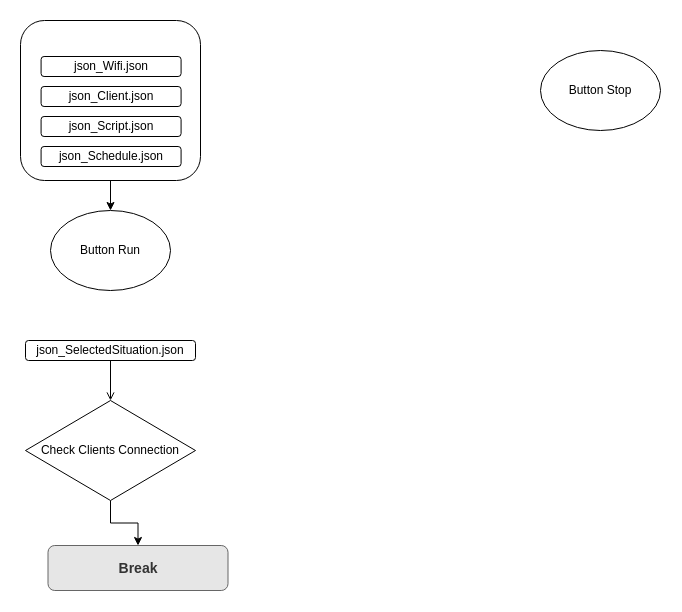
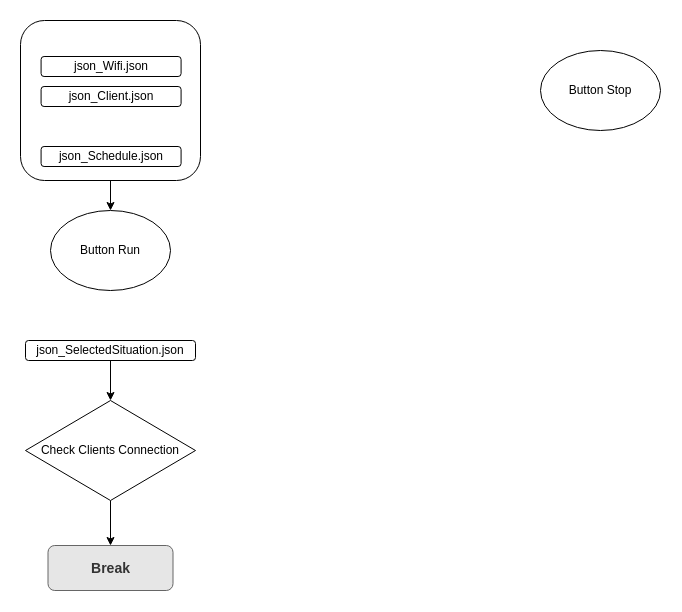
- <mxCell id="8" value="json_Script.json" style="rounded=1;whiteSpace=wrap;html=1;" vertex="1" parent="4"><mxGeometry x="20.593" y="96" width="140" height="20" as="geometry" /></mxCell>
- <mxCell id="10" style="edgeStyle=orthogonalEdgeStyle;rounded=0;orthogonalLoop=1;jettySize=auto;html=1;entryX=0.5;entryY=0;entryDx=0;entryDy=0;endArrow=open;" edge="1" parent="1" source="11" target="13"><mxGeometry relative="1" as="geometry" /></mxCell>
+ <mxCell id="10" style="edgeStyle=orthogonalEdgeStyle;rounded=0;orthogonalLoop=1;jettySize=auto;html=1;entryX=0.5;entryY=0;entryDx=0;entryDy=0;" edge="1" parent="1" source="11" target="13"><mxGeometry relative="1" as="geometry" /></mxCell>
- <mxCell id="15" value="&lt;font style=&quot;font-size: 14px;&quot;&gt;&lt;b style=&quot;&quot;&gt;Break&lt;/b&gt;&lt;/font&gt;" style="rounded=1;whiteSpace=wrap;html=1;fillColor=#E6E6E6;fontColor=#333333;strokeColor=#666666;" vertex="1" parent="1"><mxGeometry x="47.5" y="545" width="180" height="45" as="geometry" /></mxCell>
+ <mxCell id="15" value="&lt;font style=&quot;font-size: 14px;&quot;&gt;&lt;b style=&quot;&quot;&gt;Break&lt;/b&gt;&lt;/font&gt;" style="rounded=1;whiteSpace=wrap;html=1;fillColor=#E6E6E6;fontColor=#333333;strokeColor=#666666;" vertex="1" parent="1"><mxGeometry x="47.5" y="545" width="125" height="45" as="geometry" /></mxCell>
